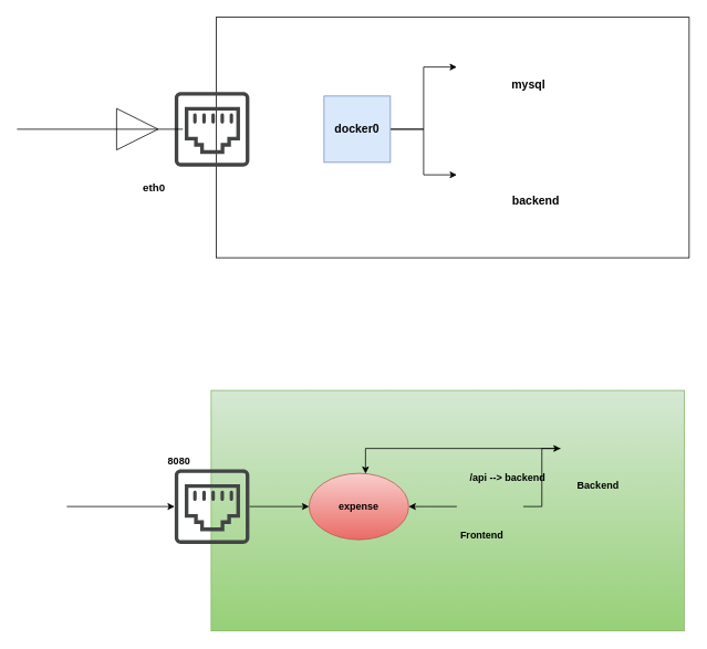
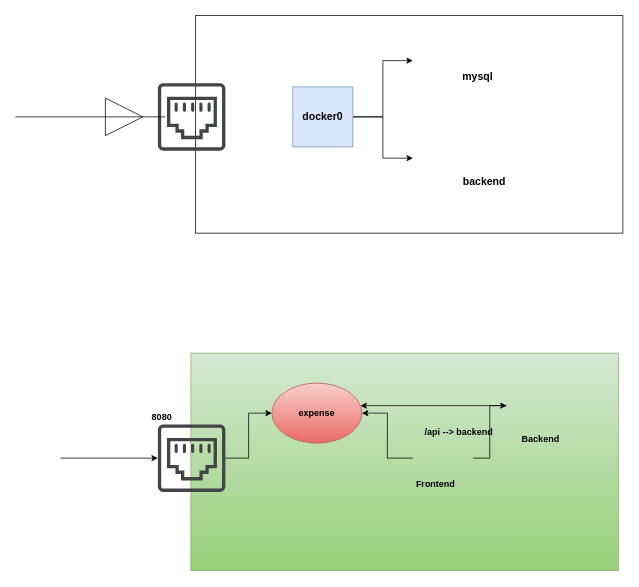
- <mxCell id="6" value="&lt;b&gt;&lt;font style=&quot;font-size: 13px;&quot;&gt;eth0&lt;/font&gt;&lt;/b&gt;" style="text;html=1;align=center;verticalAlign=middle;resizable=0;points=[];autosize=1;strokeColor=none;fillColor=none;" vertex="1" parent="2"><mxGeometry x="140" y="190" width="50" height="30" as="geometry" /></mxCell>
- <mxCell id="20" value="&lt;b&gt;expense&lt;/b&gt;" style="ellipse;whiteSpace=wrap;html=1;fillColor=#f8cecc;gradientColor=#ea6b66;strokeColor=#b85450;" vertex="1" parent="2"><mxGeometry x="352" y="550" width="120" height="80" as="geometry" /></mxCell>
+ <mxCell id="20" value="&lt;b&gt;expense&lt;/b&gt;" style="ellipse;whiteSpace=wrap;html=1;fillColor=#f8cecc;gradientColor=#ea6b66;strokeColor=#b85450;" vertex="1" parent="2"><mxGeometry x="342" y="490" width="120" height="80" as="geometry" /></mxCell>
